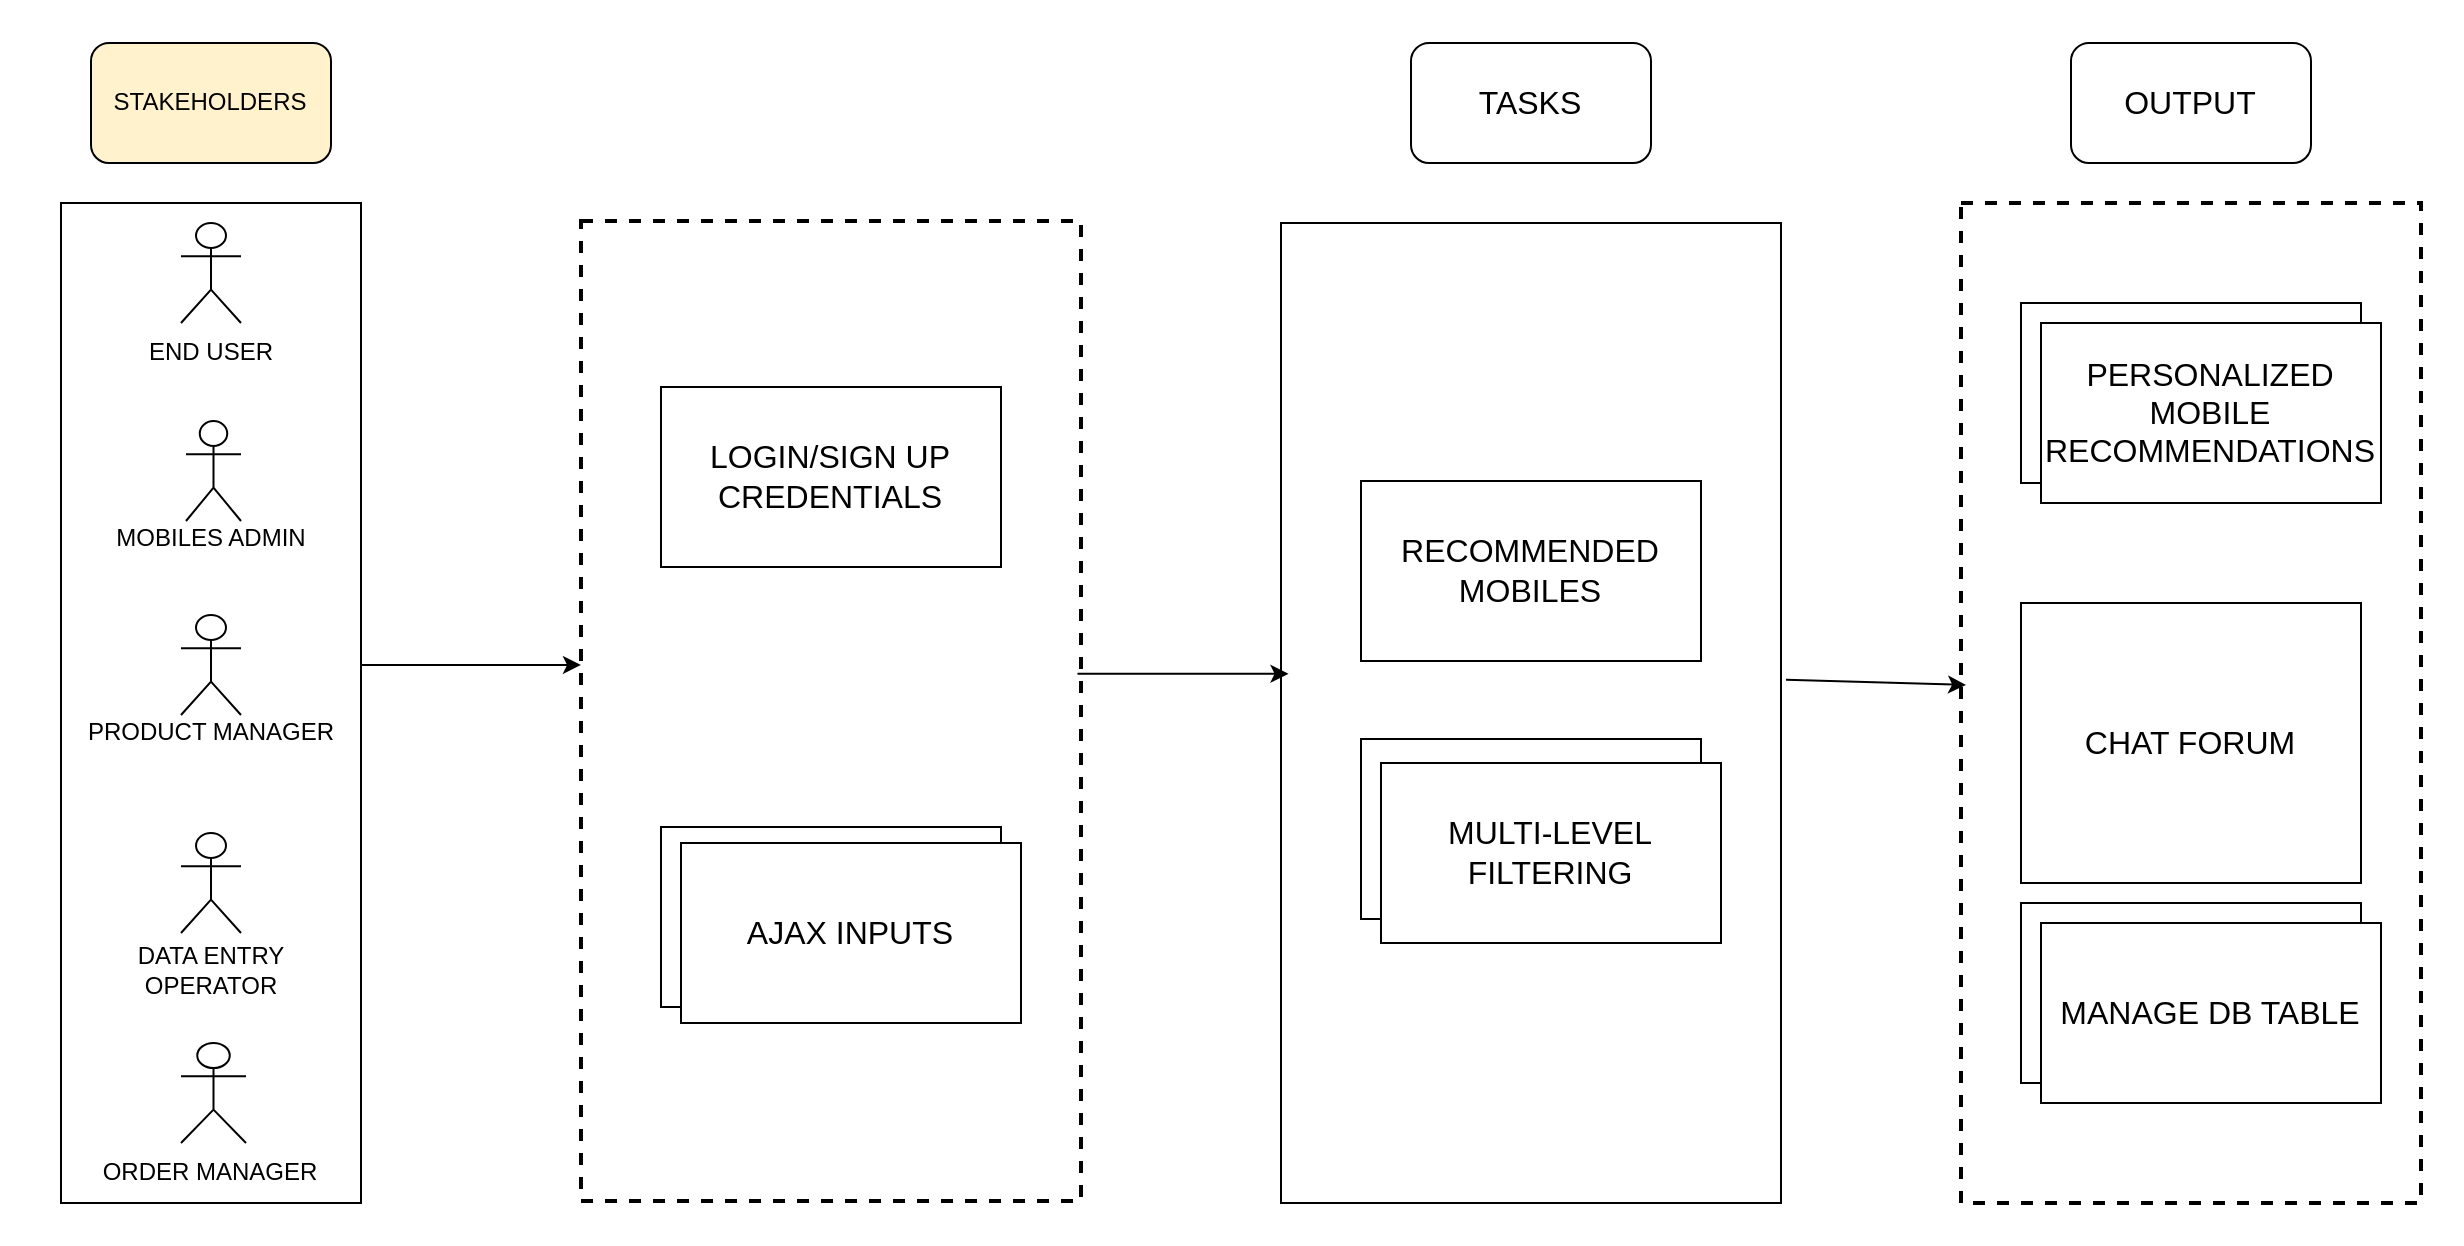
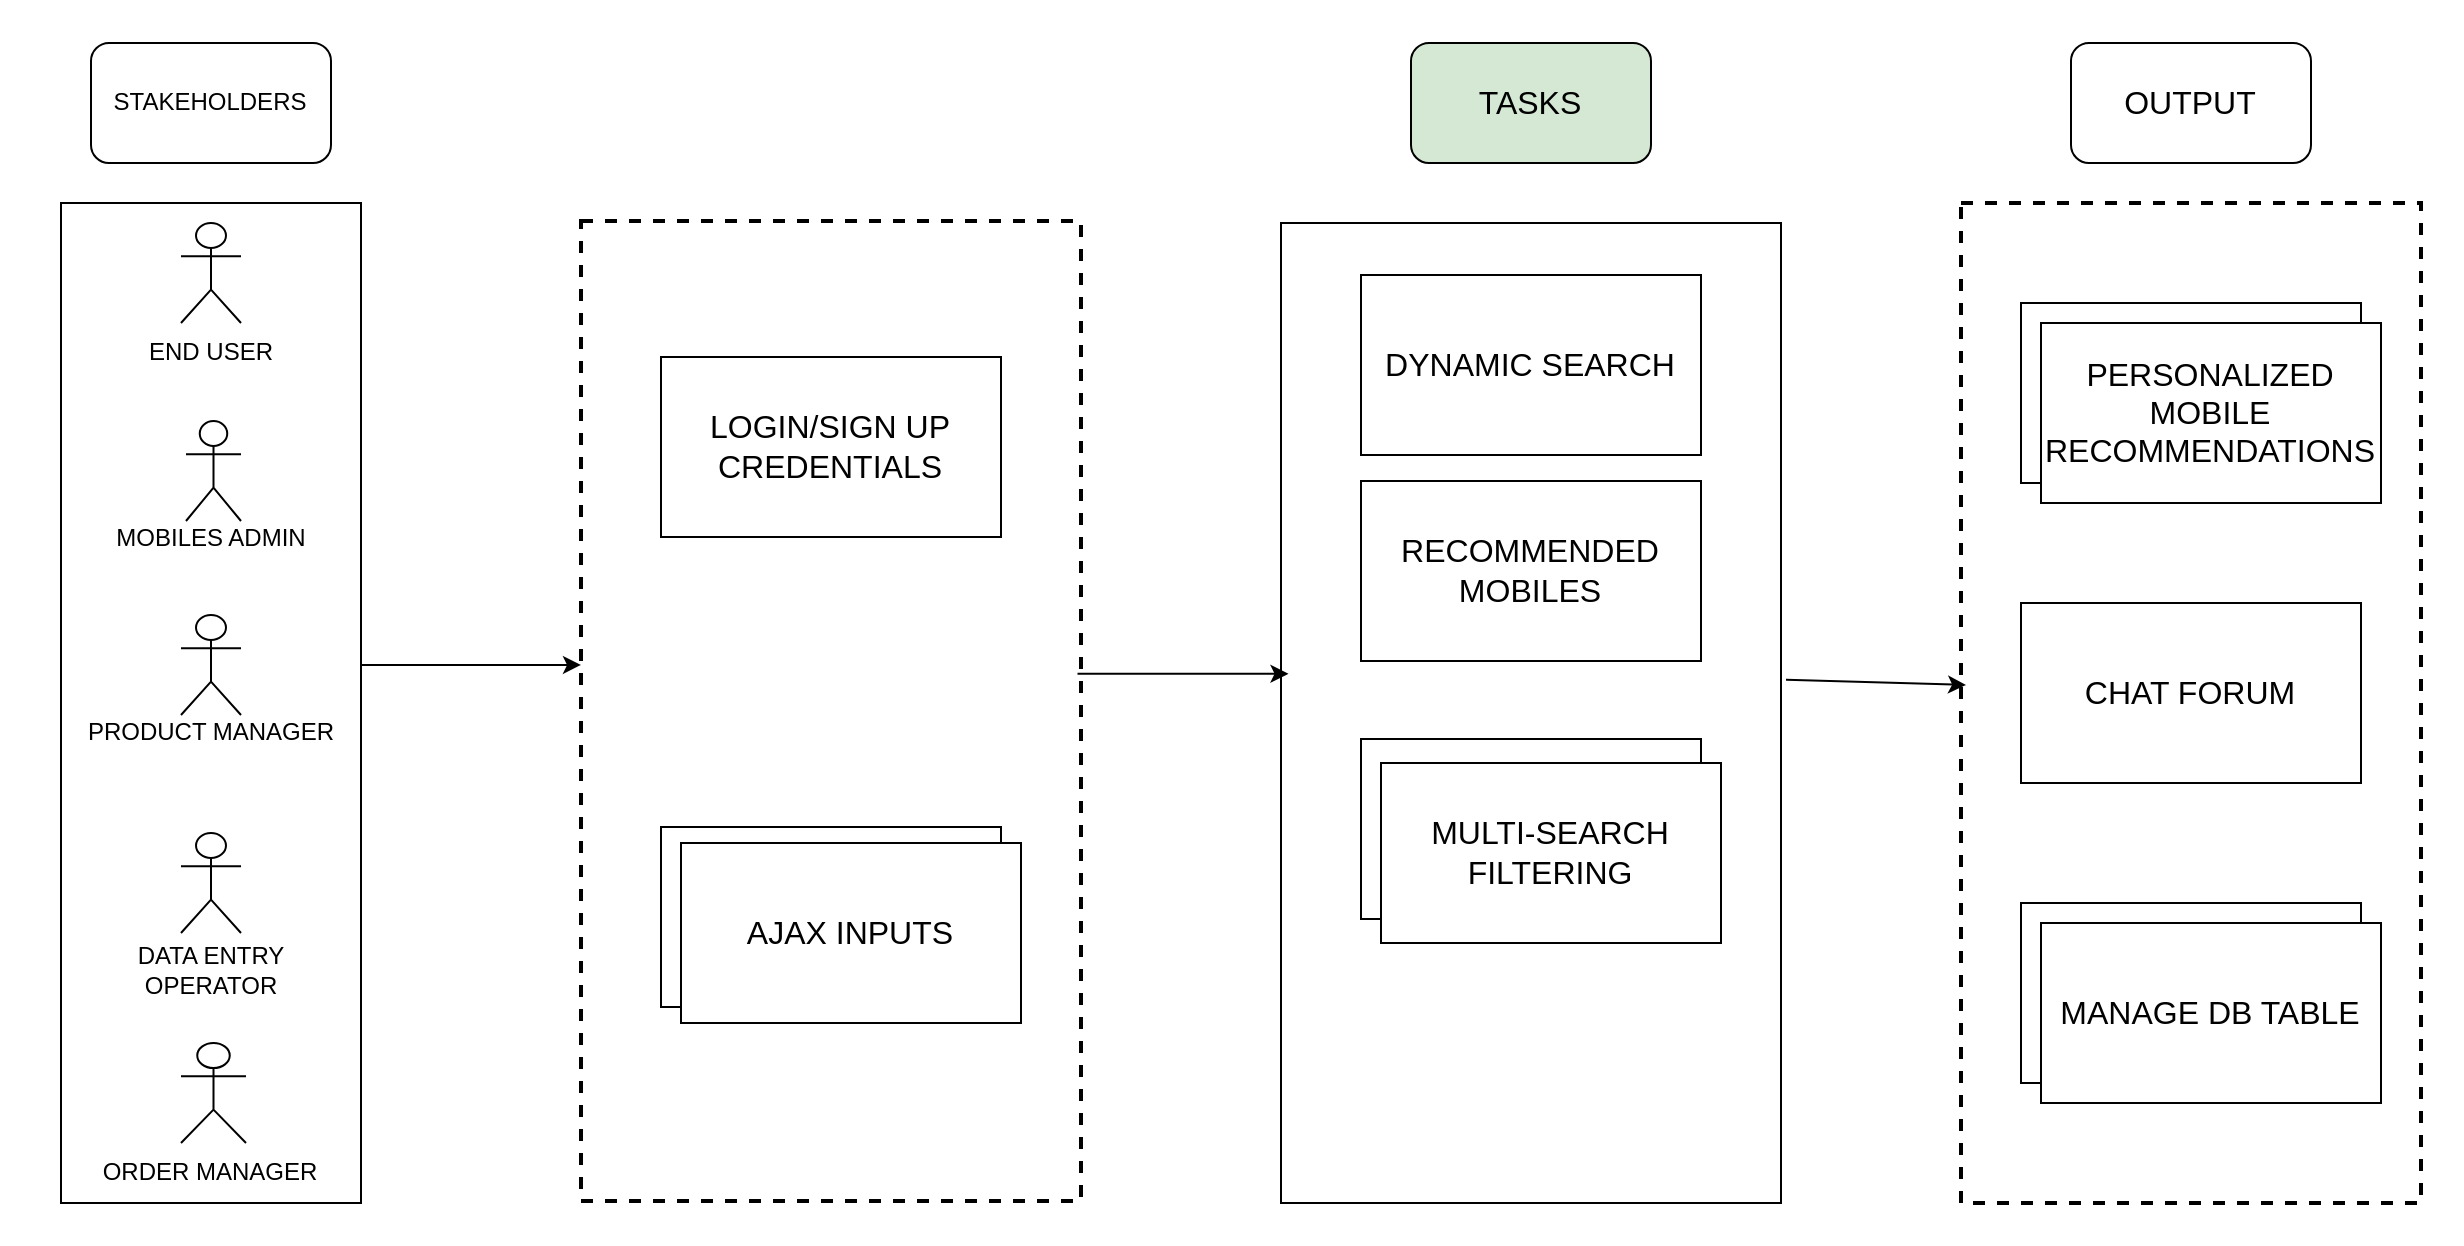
- <mxCell id="3" value="STAKEHOLDERS" style="rounded=1;whiteSpace=wrap;html=1;movable=1;resizable=1;rotatable=1;deletable=1;editable=1;locked=0;connectable=1;fillColor=#fff2cc;" parent="2" vertex="1"><mxGeometry x="25" width="120" height="60" as="geometry" /></mxCell>
+ <mxCell id="3" value="STAKEHOLDERS" style="rounded=1;whiteSpace=wrap;html=1;movable=1;resizable=1;rotatable=1;deletable=1;editable=1;locked=0;connectable=1;" parent="2" vertex="1"><mxGeometry x="25" width="120" height="60" as="geometry" /></mxCell>
- <mxCell id="21" value="TASKS" style="rounded=1;whiteSpace=wrap;html=1;fontSize=16;" parent="20" vertex="1"><mxGeometry x="65" width="120" height="60" as="geometry" /></mxCell>
+ <mxCell id="21" value="TASKS" style="rounded=1;whiteSpace=wrap;html=1;fontSize=16;fillColor=#d5e8d4;" parent="20" vertex="1"><mxGeometry x="65" width="120" height="60" as="geometry" /></mxCell>
+ <mxCell id="23" value="DYNAMIC SEARCH" style="rounded=0;whiteSpace=wrap;html=1;fontSize=16;" parent="20" vertex="1"><mxGeometry x="40" y="116" width="170" height="90" as="geometry" /></mxCell>
- <mxCell id="17" value="LOGIN/SIGN UP CREDENTIALS" style="rounded=0;whiteSpace=wrap;html=1;fontSize=16;" parent="15" vertex="1"><mxGeometry x="40" y="173" width="170" height="90" as="geometry" /></mxCell>
+ <mxCell id="17" value="LOGIN/SIGN UP CREDENTIALS" style="rounded=0;whiteSpace=wrap;html=1;fontSize=16;" parent="15" vertex="1"><mxGeometry x="40" y="158" width="170" height="90" as="geometry" /></mxCell>
- <mxCell id="30" value="CHAT FORUM" style="rounded=0;whiteSpace=wrap;html=1;fontSize=16;" parent="1" vertex="1"><mxGeometry x="1010" y="301" width="170" height="140" as="geometry" /></mxCell>
+ <mxCell id="30" value="CHAT FORUM" style="rounded=0;whiteSpace=wrap;html=1;fontSize=16;" parent="1" vertex="1"><mxGeometry x="1010" y="301" width="170" height="90" as="geometry" /></mxCell>
- <mxCell id="26" value="MULTI-LEVEL FILTERING" style="rounded=0;whiteSpace=wrap;html=1;fontSize=16;" vertex="1" parent="20"><mxGeometry x="50" y="360" width="170" height="90" as="geometry" /></mxCell>
+ <mxCell id="26" value="MULTI-SEARCH FILTERING" style="rounded=0;whiteSpace=wrap;html=1;fontSize=16;" vertex="1" parent="20"><mxGeometry x="50" y="360" width="170" height="90" as="geometry" /></mxCell>
